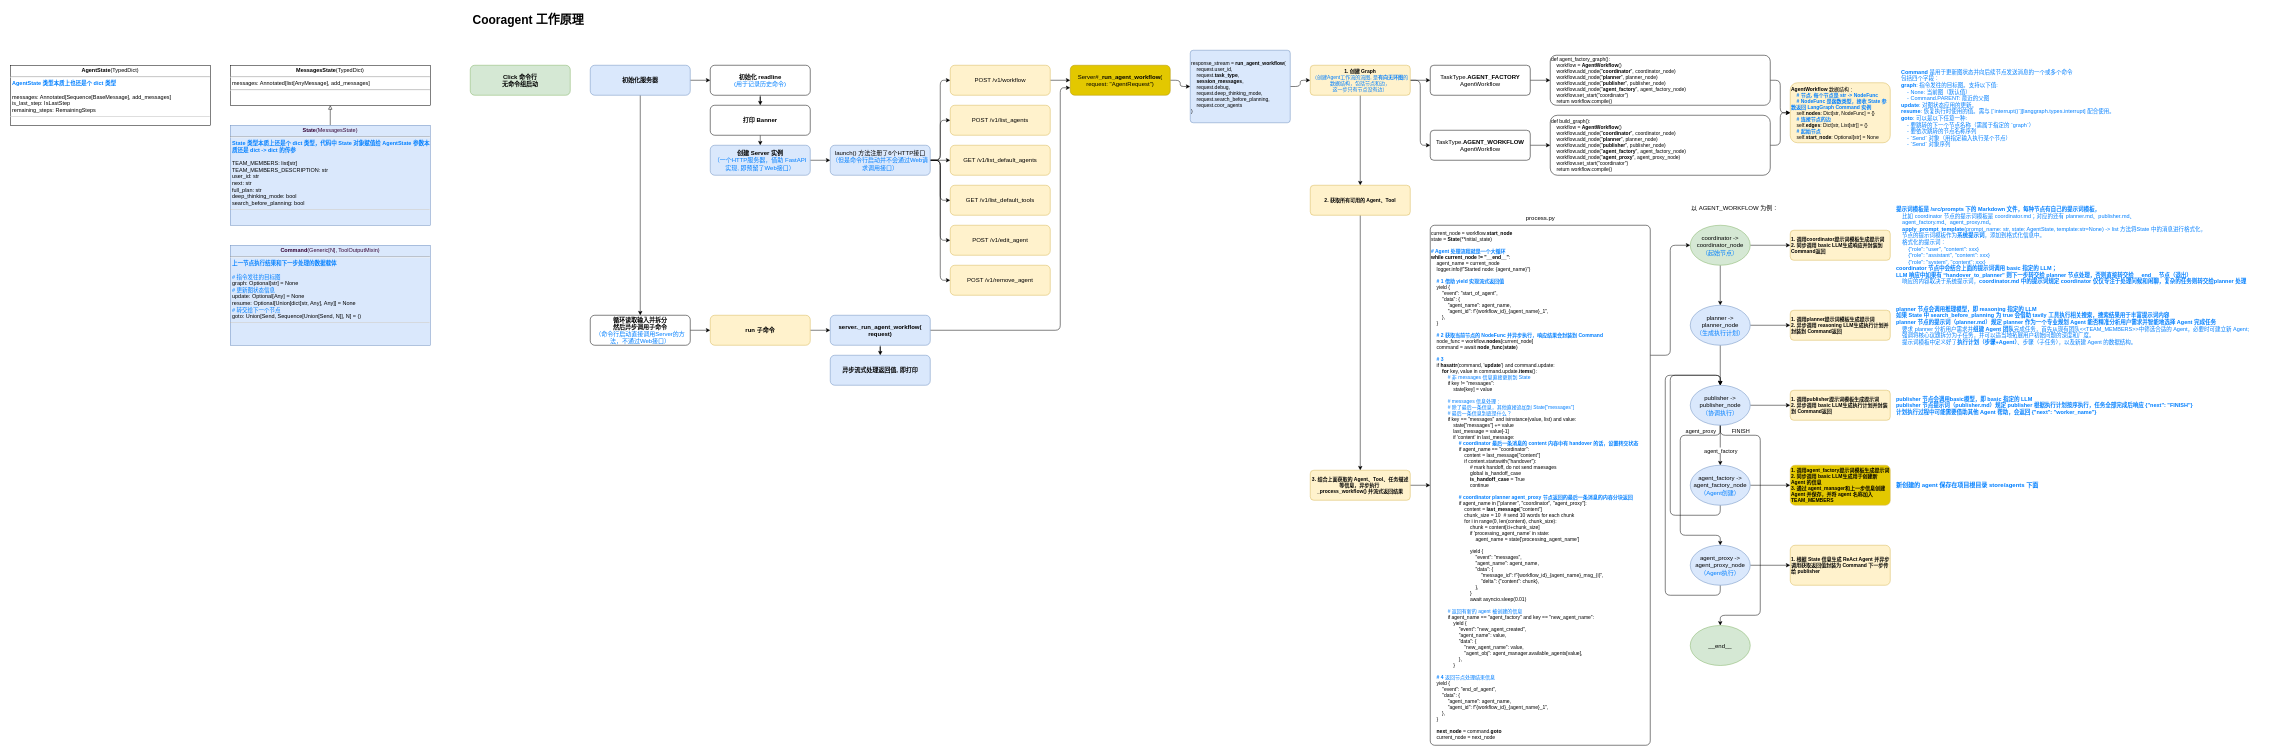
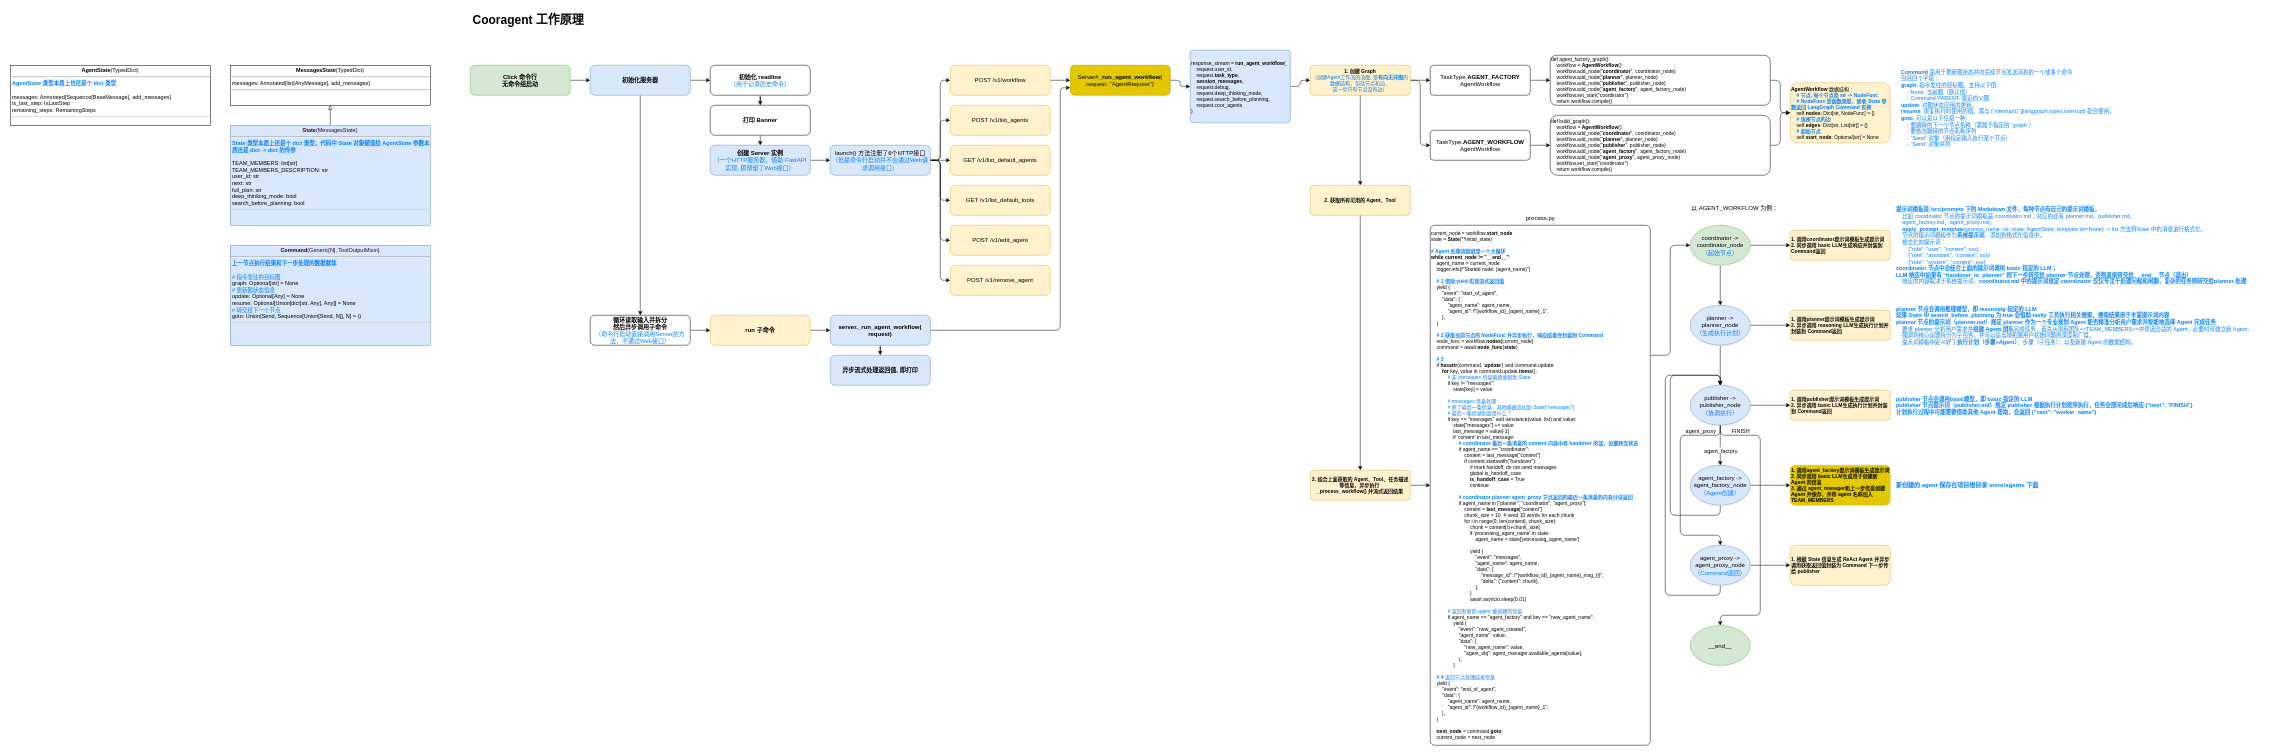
+ <mxCell id="2" value="" style="edgeStyle=orthogonalEdgeStyle;orthogonalLoop=1;jettySize=auto;html=1;rounded=1;" parent="1" source="3" target="7" edge="1"><mxGeometry relative="1" as="geometry" /></mxCell>
- <mxCell id="75" value="agent_proxy -&amp;gt;&lt;br&gt;agent_proxy_node&lt;br&gt;&lt;font color=&quot;#007fff&quot;&gt;（Agent执行）&lt;/font&gt;" style="ellipse;whiteSpace=wrap;html=1;fillColor=#dae8fc;strokeColor=#6c8ebf;" parent="1" vertex="1"><mxGeometry x="3380" y="1090" width="120" height="80" as="geometry" /></mxCell>
+ <mxCell id="75" value="agent_proxy -&amp;gt;&lt;br&gt;agent_proxy_node&lt;br&gt;&lt;font color=&quot;#007fff&quot;&gt;（Command返回）&lt;/font&gt;" style="ellipse;whiteSpace=wrap;html=1;fillColor=#dae8fc;strokeColor=#6c8ebf;" parent="1" vertex="1"><mxGeometry x="3380" y="1090" width="120" height="80" as="geometry" /></mxCell>
